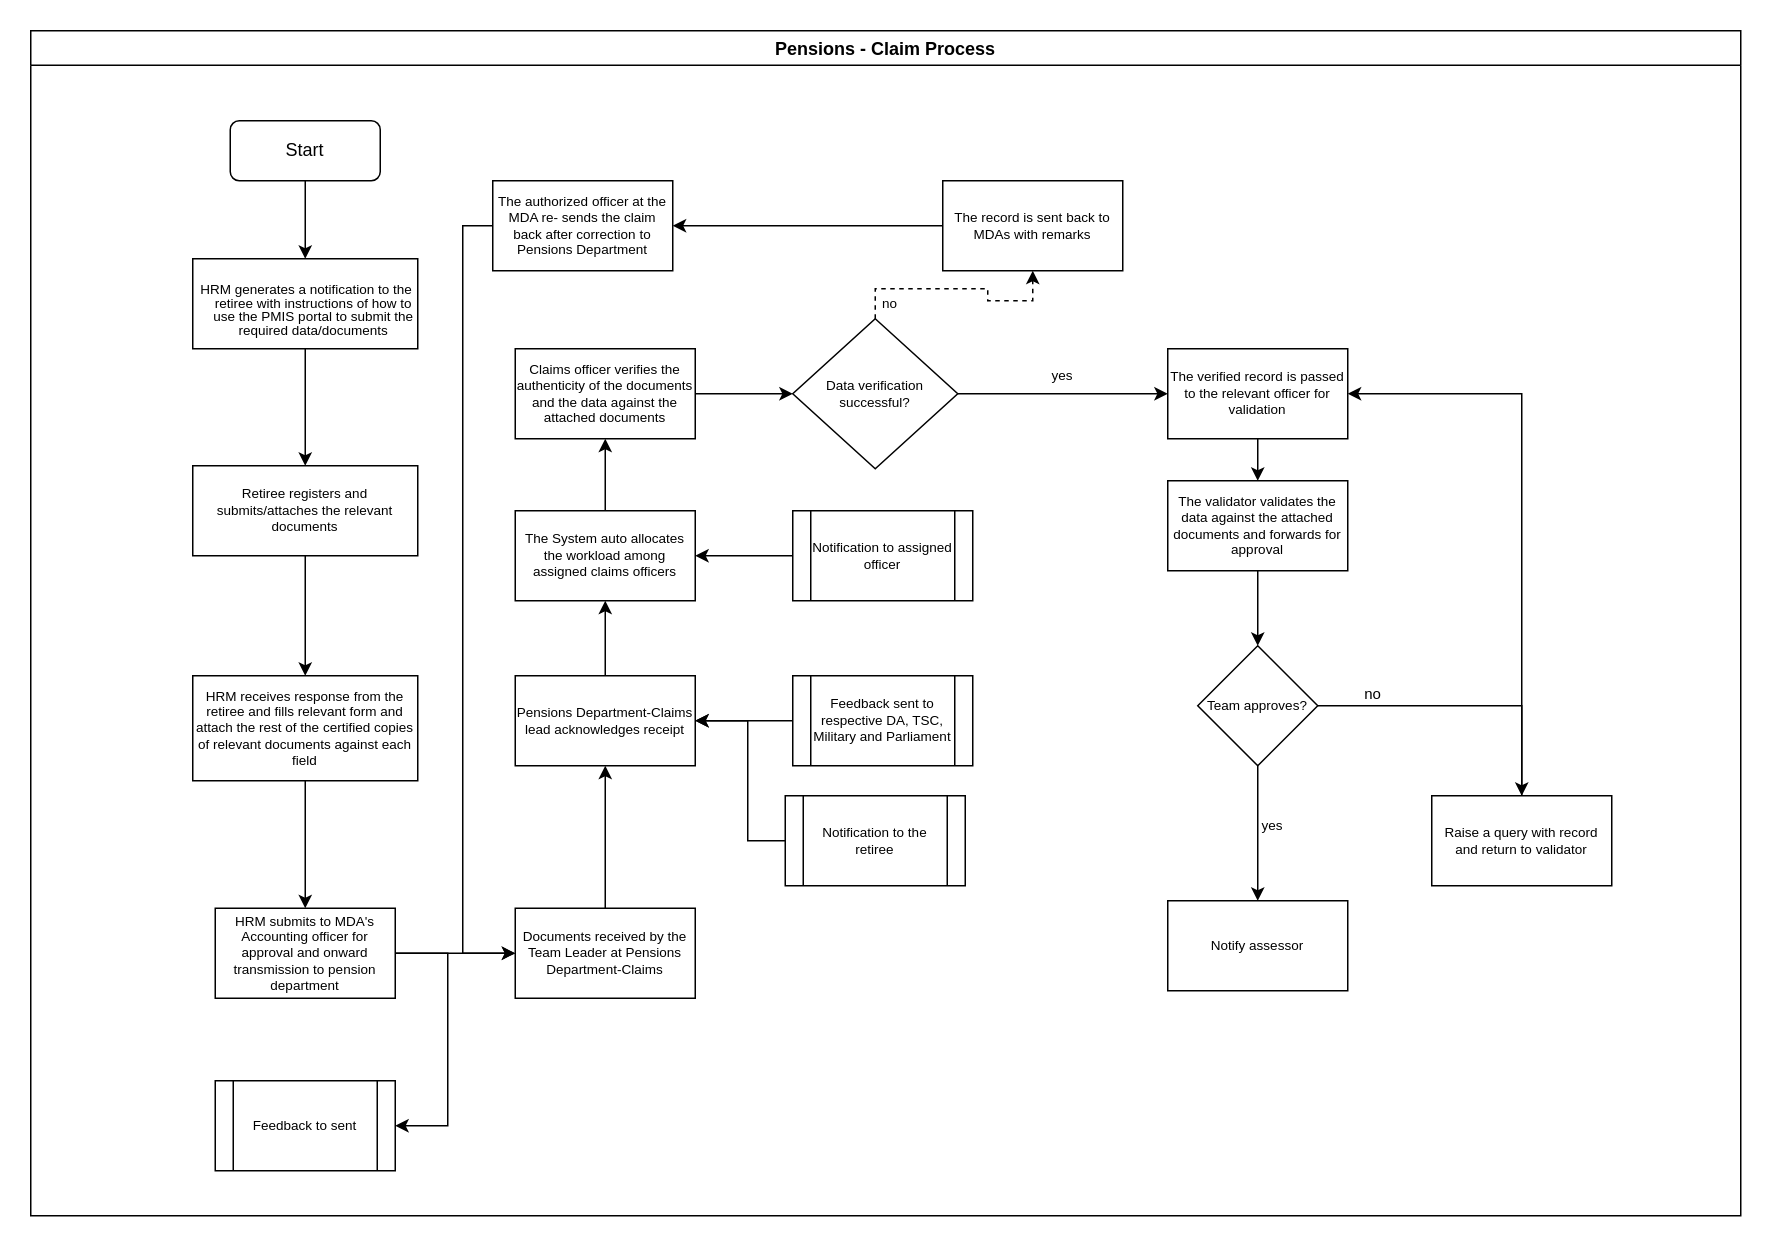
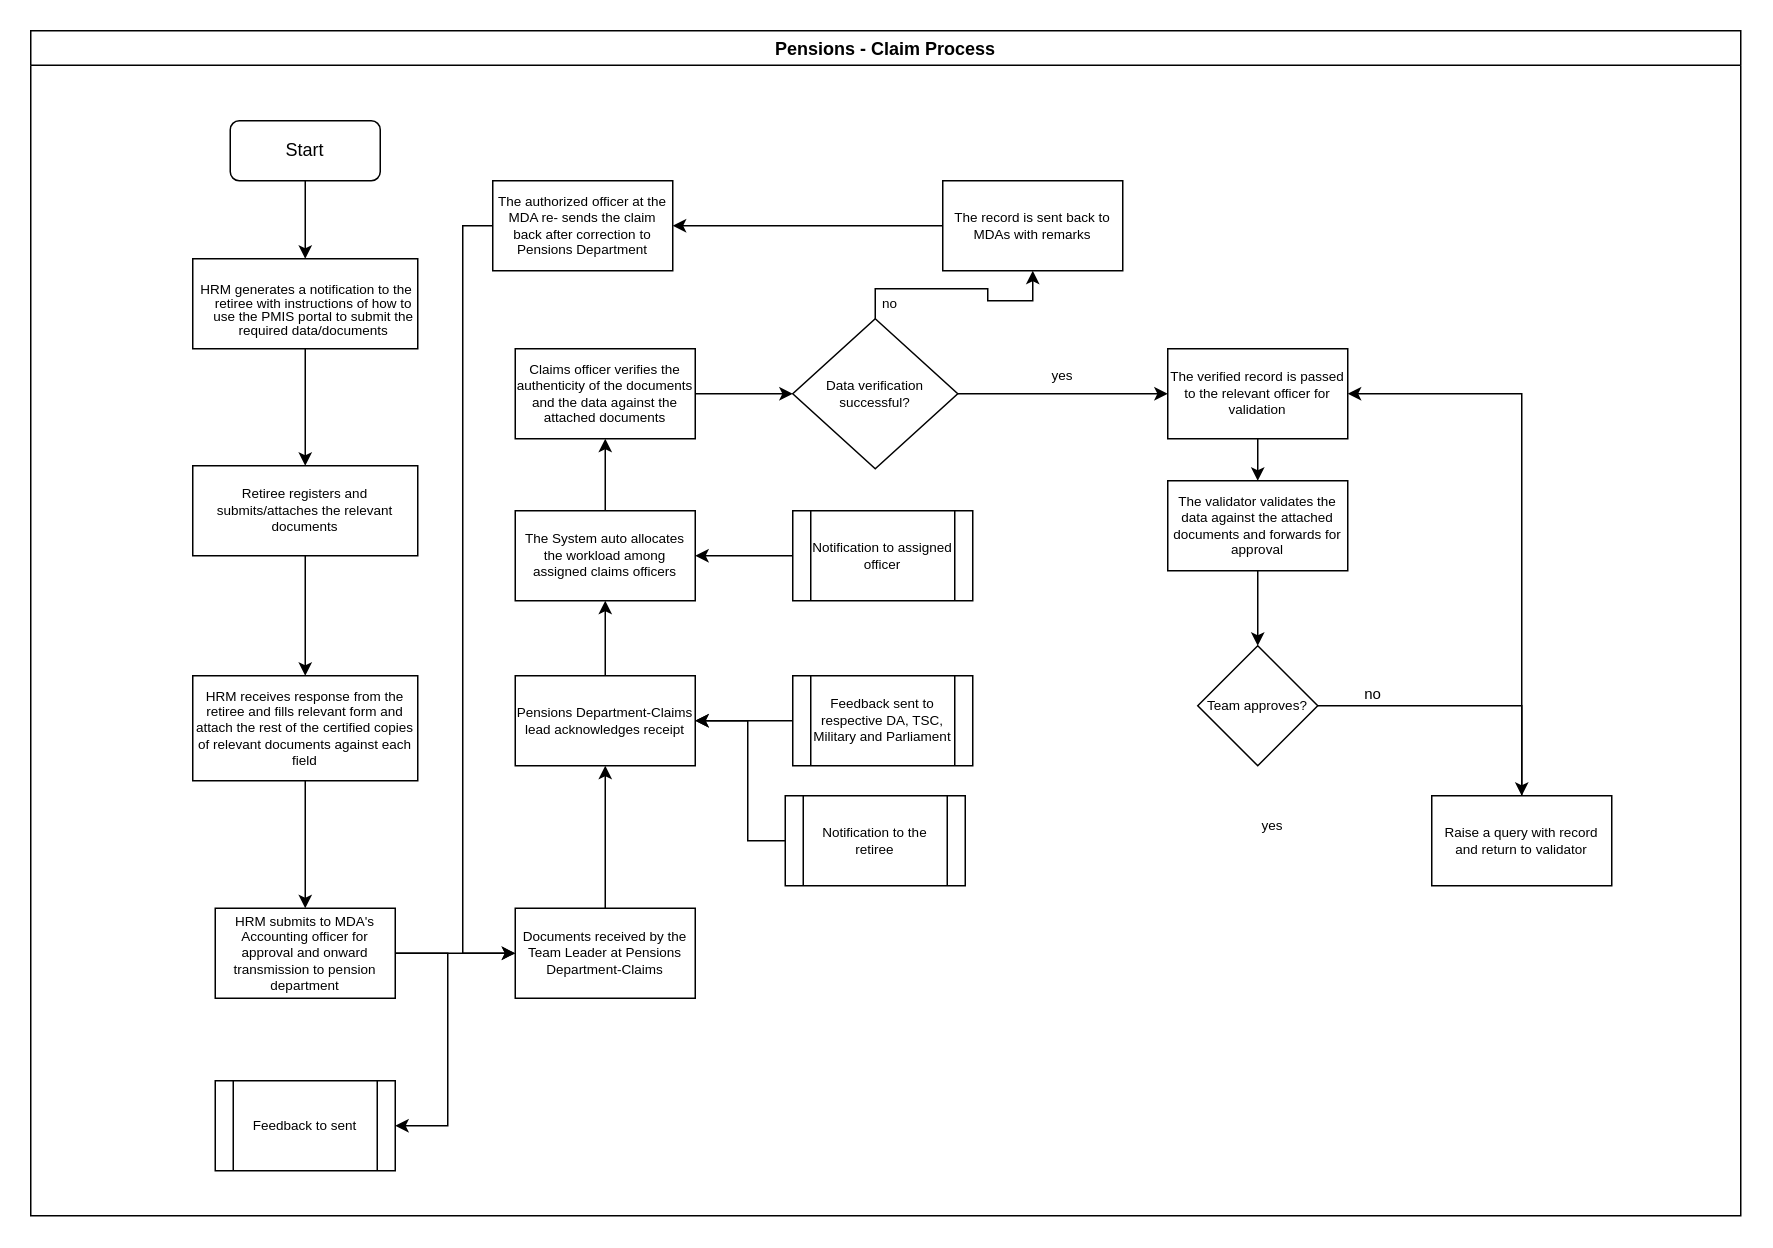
- <mxCell id="23" value="" style="edgeStyle=orthogonalEdgeStyle;rounded=0;orthogonalLoop=1;jettySize=auto;html=1;fontSize=9;dashed=1;" parent="2" source="20" target="18" edge="1"><mxGeometry relative="1" as="geometry" /></mxCell>
+ <mxCell id="23" value="" style="edgeStyle=orthogonalEdgeStyle;rounded=0;orthogonalLoop=1;jettySize=auto;html=1;fontSize=9;" parent="2" source="20" target="18" edge="1"><mxGeometry relative="1" as="geometry" /></mxCell>
- <mxCell id="46" value="" style="edgeStyle=orthogonalEdgeStyle;rounded=0;orthogonalLoop=1;jettySize=auto;html=1;fontSize=9;" parent="1" source="24" target="45" edge="1"><mxGeometry relative="1" as="geometry" /></mxCell>
- <mxCell id="45" value="Notify assessor" style="whiteSpace=wrap;html=1;fontSize=9;" parent="1" vertex="1"><mxGeometry x="778" y="600" width="120" height="60" as="geometry" /></mxCell>
